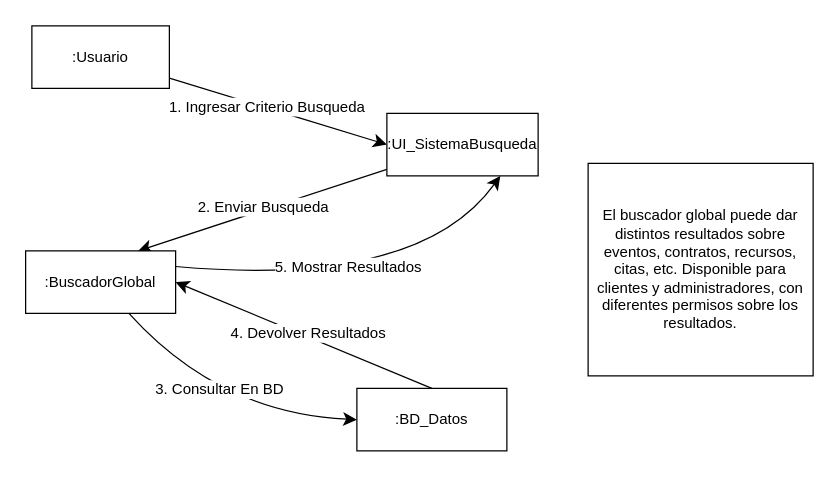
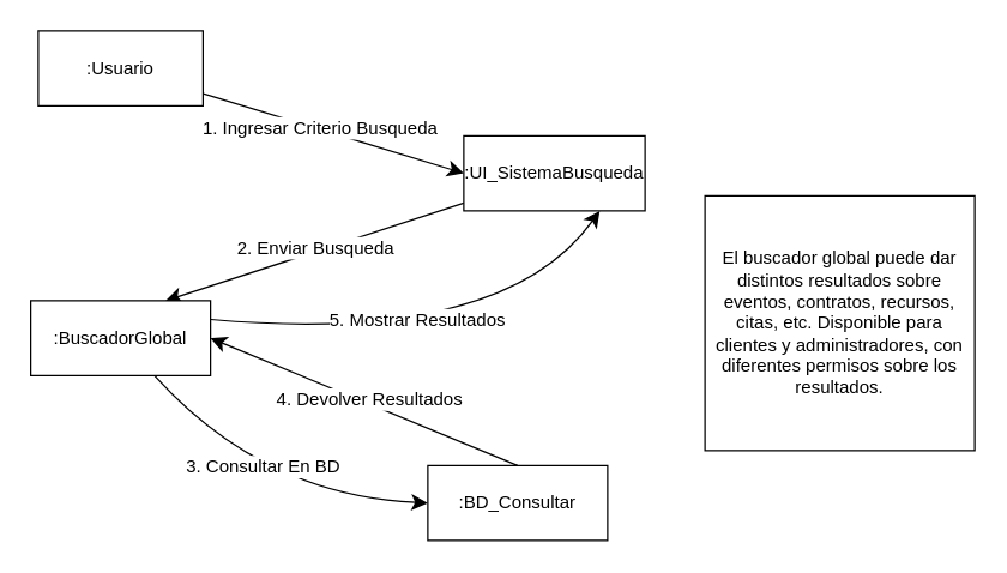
- <mxCell id="15" value=":BD_Datos" style="html=1;whiteSpace=wrap;" vertex="1" parent="1"><mxGeometry x="285" y="310" width="120" height="50" as="geometry" /></mxCell>
+ <mxCell id="15" value=":BD_Consultar" style="html=1;whiteSpace=wrap;" vertex="1" parent="1"><mxGeometry x="285" y="310" width="120" height="50" as="geometry" /></mxCell>
